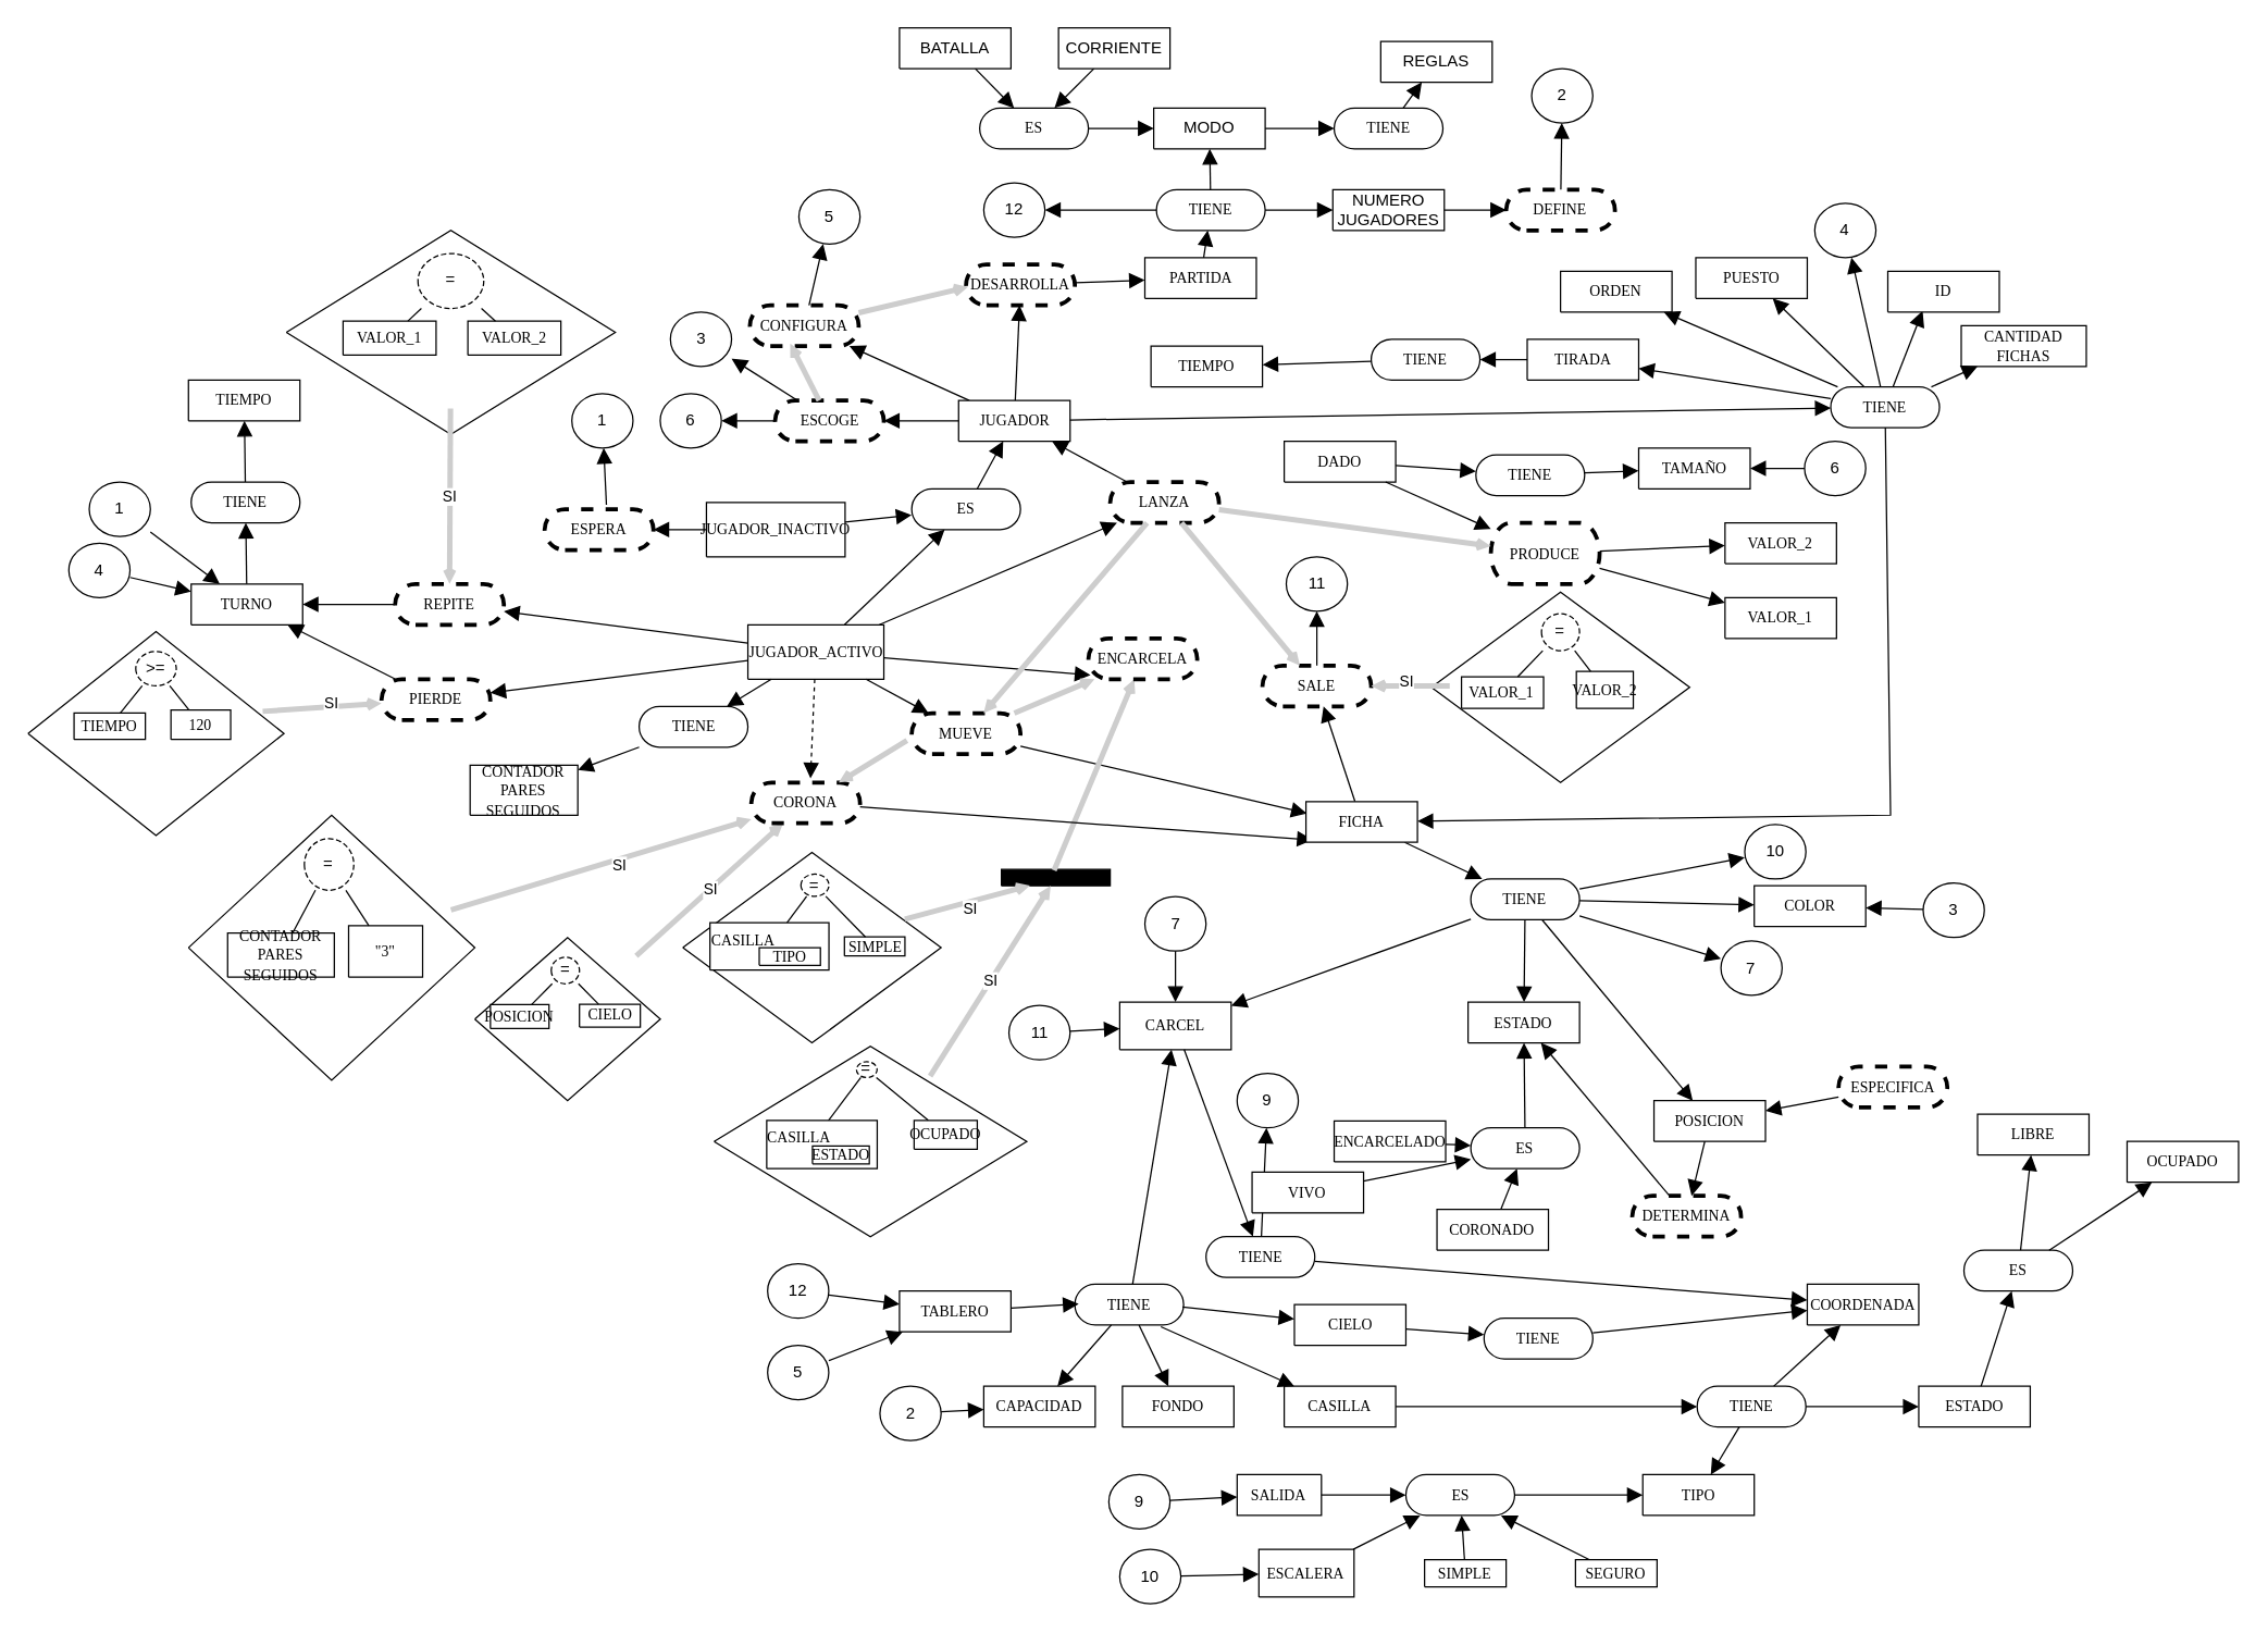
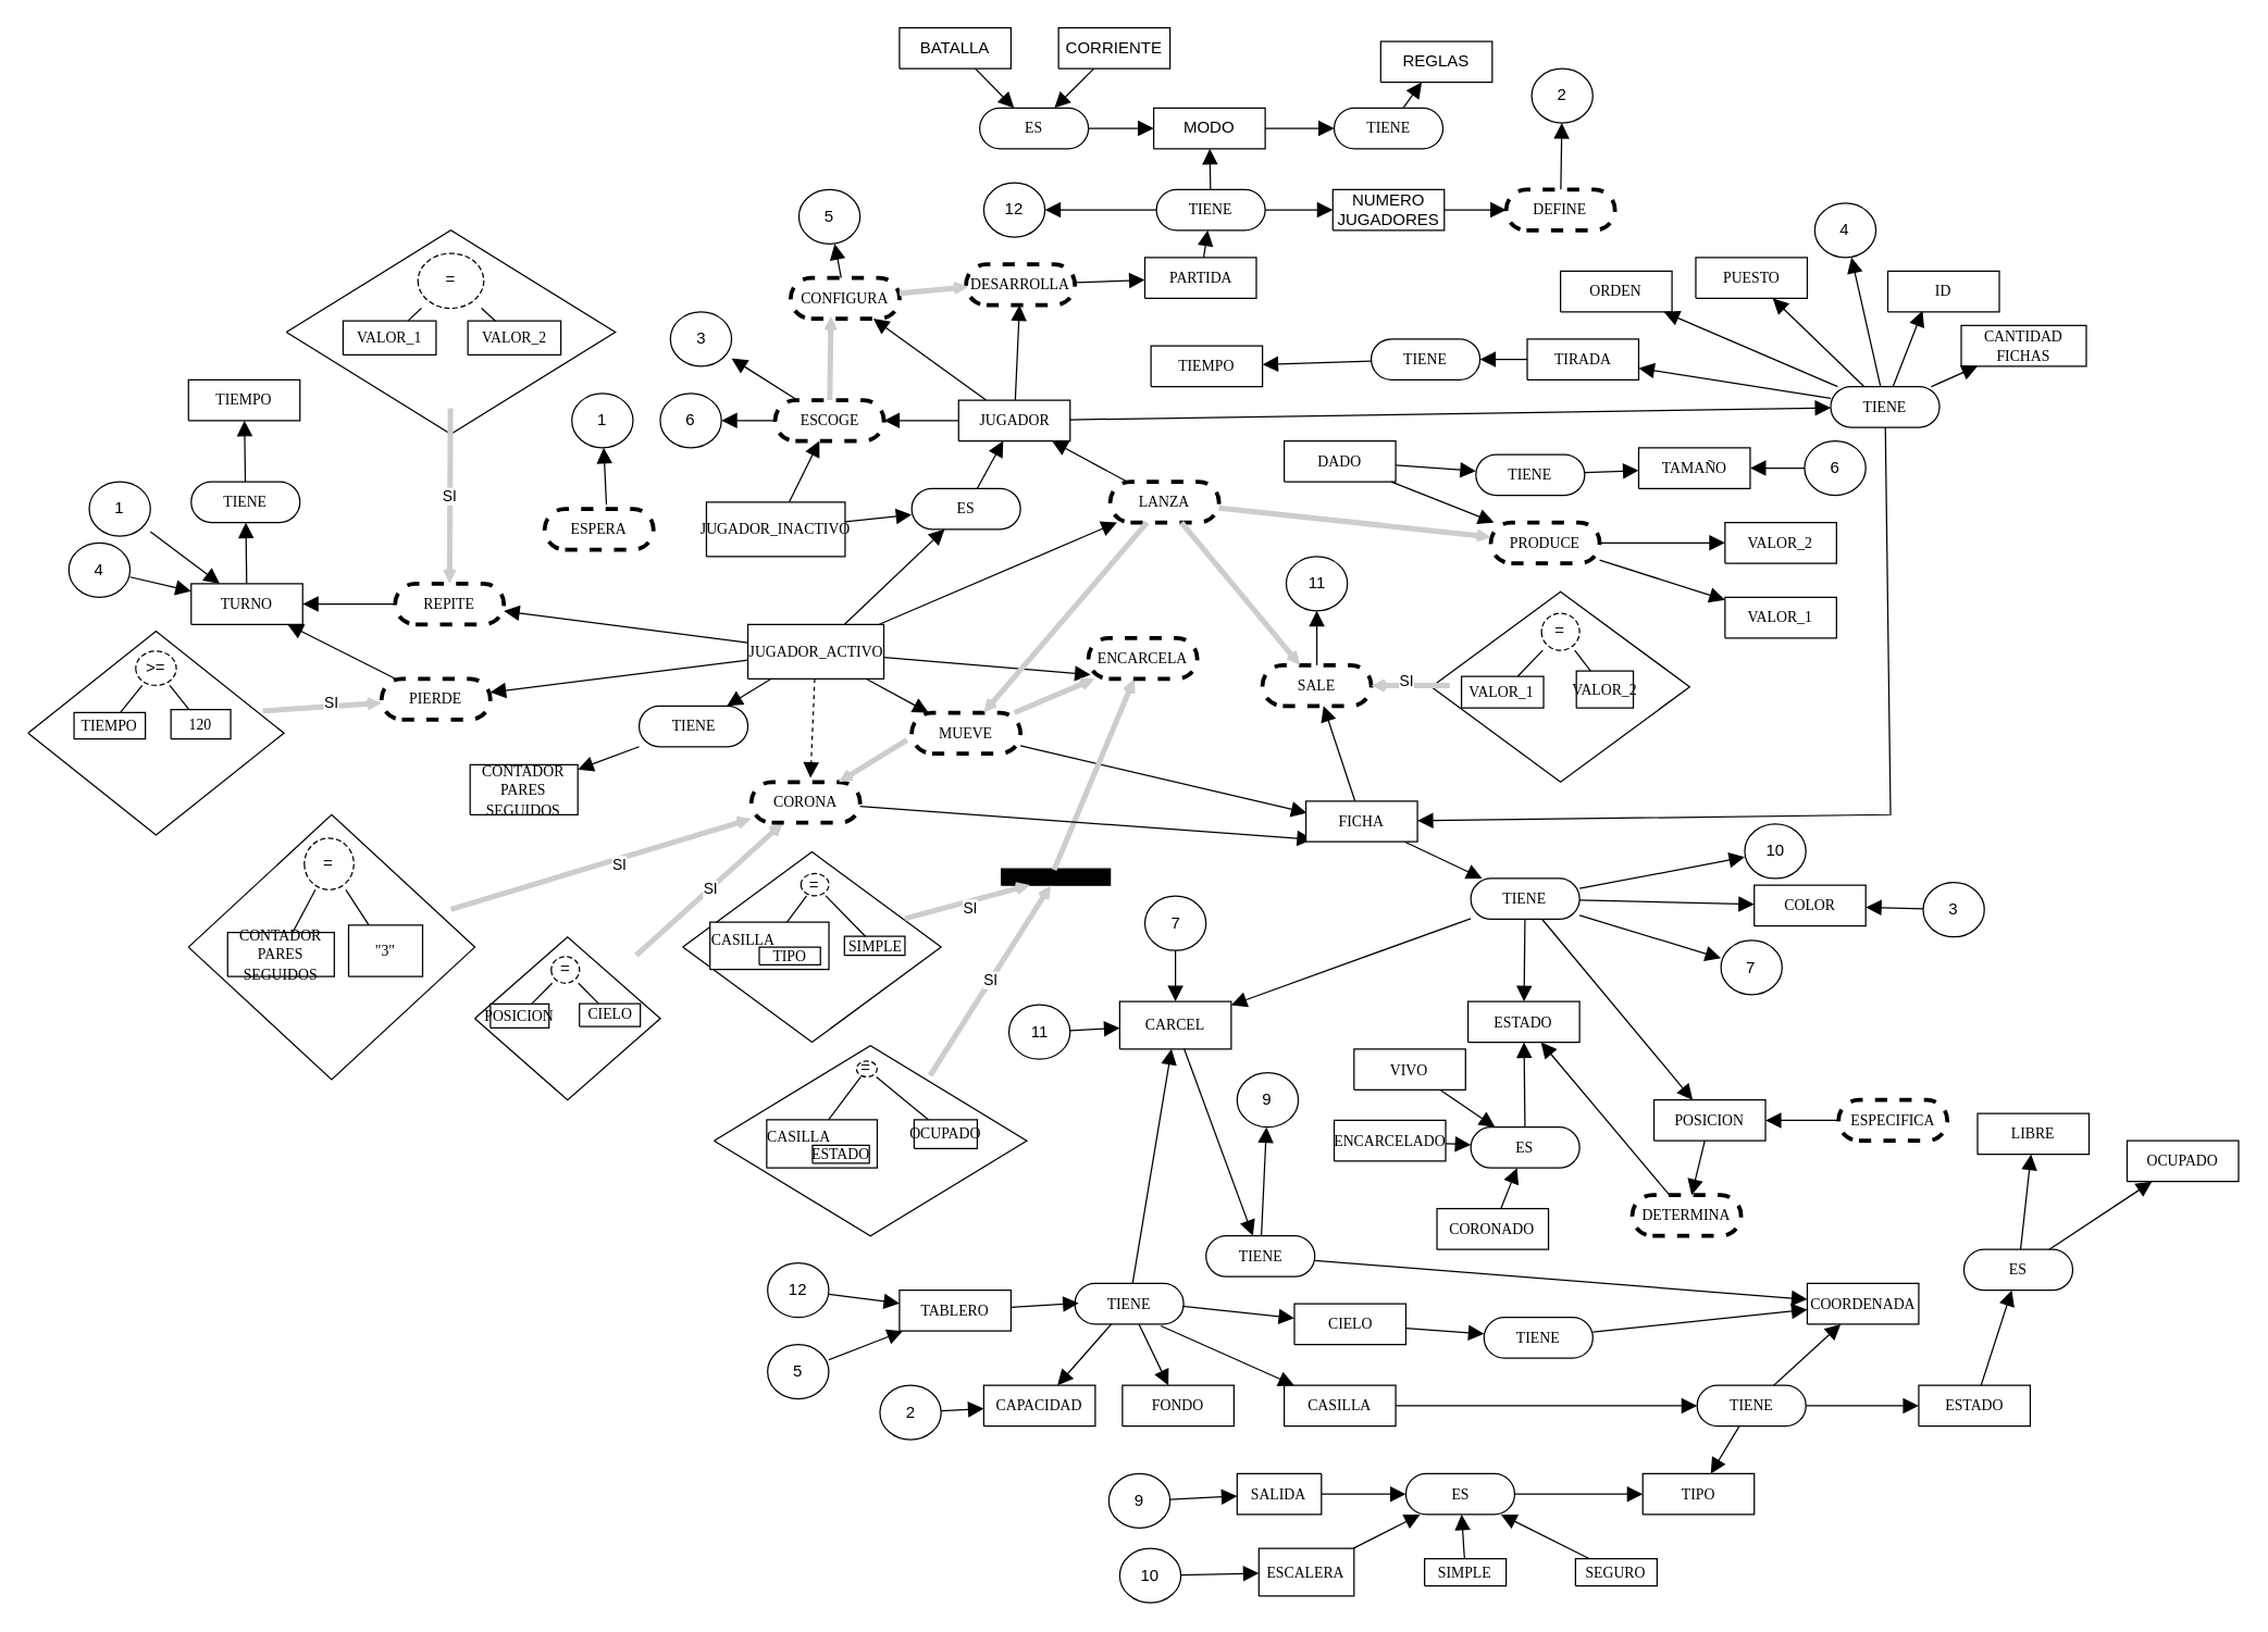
- <mxCell id="126" value="&lt;font style=&quot;font-size: 11px ; font-family: &amp;quot;calibri&amp;quot; ; color: #000000 ; direction: ltr ; letter-spacing: 0px ; line-height: 120% ; opacity: 1&quot;&gt;CONFIGURA&lt;br&gt;&lt;/font&gt;" style="verticalAlign=middle;align=center;vsdxID=1;fillColor=#FFFFFF;gradientColor=none;shape=stencil(tVLREoIgEPwaHnEQxsl3s/9gEpSJwDko7e+DsEkze2l627vdu5uFRaxyHe8FosR5sCcxqMZ3iO0Rpcp0ApQPCLEasUpaEC3Yi2lS3fOojOhsr3HDmObyMtsVcYqS29Qh5FEfklwrM5OXeUa/yjkcAwfr7TDpiyTfXvjkMR+Vw2A998qaBac5tAKHU1hq3i4oNwjRr9ofvayt/+Rk+yX/4iWA159KpXWKxJx/z0Bopfyw+g4=);dashed=1;strokeColor=#000000;strokeWidth=3;spacingTop=-1;spacingBottom=-1;spacingLeft=-1;spacingRight=-1;labelBackgroundColor=none;rounded=0;html=1;whiteSpace=wrap;" parent="1" vertex="1"><mxGeometry x="551" y="224" width="80" height="30" as="geometry" /></mxCell>
+ <mxCell id="126" value="&lt;font style=&quot;font-size: 11px ; font-family: &amp;quot;calibri&amp;quot; ; color: #000000 ; direction: ltr ; letter-spacing: 0px ; line-height: 120% ; opacity: 1&quot;&gt;CONFIGURA&lt;br&gt;&lt;/font&gt;" style="verticalAlign=middle;align=center;vsdxID=1;fillColor=#FFFFFF;gradientColor=none;shape=stencil(tVLREoIgEPwaHnEQxsl3s/9gEpSJwDko7e+DsEkze2l627vdu5uFRaxyHe8FosR5sCcxqMZ3iO0Rpcp0ApQPCLEasUpaEC3Yi2lS3fOojOhsr3HDmObyMtsVcYqS29Qh5FEfklwrM5OXeUa/yjkcAwfr7TDpiyTfXvjkMR+Vw2A998qaBac5tAKHU1hq3i4oNwjRr9ofvayt/+Rk+yX/4iWA159KpXWKxJx/z0Bopfyw+g4=);dashed=1;strokeColor=#000000;strokeWidth=3;spacingTop=-1;spacingBottom=-1;spacingLeft=-1;spacingRight=-1;labelBackgroundColor=none;rounded=0;html=1;whiteSpace=wrap;" parent="1" vertex="1"><mxGeometry x="581" y="204" width="80" height="30" as="geometry" /></mxCell>
- <mxCell id="182" style="vsdxID=57;edgeStyle=none;startArrow=none;endArrow=block;startSize=5;endSize=9;strokeColor=#000000;spacingTop=0;spacingBottom=0;spacingLeft=0;spacingRight=0;verticalAlign=middle;html=1;labelBackgroundColor=#ffffff;rounded=0;" parent="1" source="162" target="181" edge="1"><mxGeometry relative="1" as="geometry"><mxPoint as="offset" /><mxPoint x="889" y="269" as="sourcePoint" /><mxPoint x="889" y="269" as="targetPoint" /></mxGeometry></mxCell>
+ <mxCell id="182" style="vsdxID=57;edgeStyle=none;startArrow=none;endArrow=block;startSize=5;endSize=9;strokeColor=#000000;spacingTop=0;spacingBottom=0;spacingLeft=0;spacingRight=0;verticalAlign=middle;html=1;labelBackgroundColor=#ffffff;rounded=0;" parent="1" source="162" target="174" edge="1"><mxGeometry relative="1" as="geometry"><mxPoint as="offset" /><mxPoint x="889" y="269" as="sourcePoint" /><mxPoint x="889" y="269" as="targetPoint" /></mxGeometry></mxCell>
- <mxCell id="145" value="&lt;font style=&quot;font-size: 11px ; font-family: &amp;quot;calibri&amp;quot; ; color: #000000 ; direction: ltr ; letter-spacing: 0px ; line-height: 120% ; opacity: 1&quot;&gt;PRODUCE&lt;br&gt;&lt;/font&gt;" style="verticalAlign=middle;align=center;vsdxID=1;fillColor=#FFFFFF;gradientColor=none;shape=stencil(tVLREoIgEPwaHnEQxsl3s/9gEpSJwDko7e+DsEkze2l627vdu5uFRaxyHe8FosR5sCcxqMZ3iO0Rpcp0ApQPCLEasUpaEC3Yi2lS3fOojOhsr3HDmObyMtsVcYqS29Qh5FEfklwrM5OXeUa/yjkcAwfr7TDpiyTfXvjkMR+Vw2A998qaBac5tAKHU1hq3i4oNwjRr9ofvayt/+Rk+yX/4iWA159KpXWKxJx/z0Bopfyw+g4=);dashed=1;strokeColor=#000000;strokeWidth=3;spacingTop=-1;spacingBottom=-1;spacingLeft=-1;spacingRight=-1;labelBackgroundColor=none;rounded=0;html=1;whiteSpace=wrap;" parent="1" vertex="1"><mxGeometry x="1096" y="384" width="80" height="45" as="geometry" /></mxCell>
+ <mxCell id="145" value="&lt;font style=&quot;font-size: 11px ; font-family: &amp;quot;calibri&amp;quot; ; color: #000000 ; direction: ltr ; letter-spacing: 0px ; line-height: 120% ; opacity: 1&quot;&gt;PRODUCE&lt;br&gt;&lt;/font&gt;" style="verticalAlign=middle;align=center;vsdxID=1;fillColor=#FFFFFF;gradientColor=none;shape=stencil(tVLREoIgEPwaHnEQxsl3s/9gEpSJwDko7e+DsEkze2l627vdu5uFRaxyHe8FosR5sCcxqMZ3iO0Rpcp0ApQPCLEasUpaEC3Yi2lS3fOojOhsr3HDmObyMtsVcYqS29Qh5FEfklwrM5OXeUa/yjkcAwfr7TDpiyTfXvjkMR+Vw2A998qaBac5tAKHU1hq3i4oNwjRr9ofvayt/+Rk+yX/4iWA159KpXWKxJx/z0Bopfyw+g4=);dashed=1;strokeColor=#000000;strokeWidth=3;spacingTop=-1;spacingBottom=-1;spacingLeft=-1;spacingRight=-1;labelBackgroundColor=none;rounded=0;html=1;whiteSpace=wrap;" parent="1" vertex="1"><mxGeometry x="1096" y="384" width="80" height="30" as="geometry" /></mxCell>
- <mxCell id="154" value="&lt;font style=&quot;font-size: 11px ; font-family: &amp;quot;calibri&amp;quot; ; color: #000000 ; direction: ltr ; letter-spacing: 0px ; line-height: 120% ; opacity: 1&quot;&gt;ESPECIFICA&lt;br&gt;&lt;/font&gt;" style="verticalAlign=middle;align=center;vsdxID=1;fillColor=#FFFFFF;gradientColor=none;shape=stencil(tVLREoIgEPwaHnEQxsl3s/9gEpSJwDko7e+DsEkze2l627vdu5uFRaxyHe8FosR5sCcxqMZ3iO0Rpcp0ApQPCLEasUpaEC3Yi2lS3fOojOhsr3HDmObyMtsVcYqS29Qh5FEfklwrM5OXeUa/yjkcAwfr7TDpiyTfXvjkMR+Vw2A998qaBac5tAKHU1hq3i4oNwjRr9ofvayt/+Rk+yX/4iWA159KpXWKxJx/z0Bopfyw+g4=);dashed=1;strokeColor=#000000;strokeWidth=3;spacingTop=-1;spacingBottom=-1;spacingLeft=-1;spacingRight=-1;labelBackgroundColor=none;rounded=0;html=1;whiteSpace=wrap;" parent="1" vertex="1"><mxGeometry x="1351.75" y="784" width="80" height="30" as="geometry" /></mxCell>
+ <mxCell id="154" value="&lt;font style=&quot;font-size: 11px ; font-family: &amp;quot;calibri&amp;quot; ; color: #000000 ; direction: ltr ; letter-spacing: 0px ; line-height: 120% ; opacity: 1&quot;&gt;ESPECIFICA&lt;br&gt;&lt;/font&gt;" style="verticalAlign=middle;align=center;vsdxID=1;fillColor=#FFFFFF;gradientColor=none;shape=stencil(tVLREoIgEPwaHnEQxsl3s/9gEpSJwDko7e+DsEkze2l627vdu5uFRaxyHe8FosR5sCcxqMZ3iO0Rpcp0ApQPCLEasUpaEC3Yi2lS3fOojOhsr3HDmObyMtsVcYqS29Qh5FEfklwrM5OXeUa/yjkcAwfr7TDpiyTfXvjkMR+Vw2A998qaBac5tAKHU1hq3i4oNwjRr9ofvayt/+Rk+yX/4iWA159KpXWKxJx/z0Bopfyw+g4=);dashed=1;strokeColor=#000000;strokeWidth=3;spacingTop=-1;spacingBottom=-1;spacingLeft=-1;spacingRight=-1;labelBackgroundColor=none;rounded=0;html=1;whiteSpace=wrap;" parent="1" vertex="1"><mxGeometry x="1351.75" y="809" width="80" height="30" as="geometry" /></mxCell>
- <mxCell id="216" value="&lt;font style=&quot;font-size:11px;font-family:Calibri;color:#000000;direction:ltr;letter-spacing:0px;line-height:120%;opacity:1&quot;&gt;VIVO&lt;br&gt;&lt;/font&gt;" style="verticalAlign=middle;align=center;vsdxID=7;fillColor=#FFFFFF;gradientColor=none;shape=stencil(nZBLDoAgDERP0z3SIyjew0SURgSD+Lu9kMZoXLhwN9O+tukAlrNpJg1SzDH4QW/URgNYgZTkjA4UkwJUgGXng+6DX1zLfmoymdXo17xh5zmRJ6Q42BWCfc2oJfdAr+Yv+AP9Cb7OJ3H/2JG1HNGz/84klThPVCc=);strokeColor=#000000;spacingTop=-1;spacingBottom=-1;spacingLeft=-1;spacingRight=-1;labelBackgroundColor=none;rounded=0;html=1;whiteSpace=wrap;" parent="1" vertex="1"><mxGeometry x="920.37" y="861.5" width="82" height="30" as="geometry" /></mxCell>
+ <mxCell id="216" value="&lt;font style=&quot;font-size:11px;font-family:Calibri;color:#000000;direction:ltr;letter-spacing:0px;line-height:120%;opacity:1&quot;&gt;VIVO&lt;br&gt;&lt;/font&gt;" style="verticalAlign=middle;align=center;vsdxID=7;fillColor=#FFFFFF;gradientColor=none;shape=stencil(nZBLDoAgDERP0z3SIyjew0SURgSD+Lu9kMZoXLhwN9O+tukAlrNpJg1SzDH4QW/URgNYgZTkjA4UkwJUgGXng+6DX1zLfmoymdXo17xh5zmRJ6Q42BWCfc2oJfdAr+Yv+AP9Cb7OJ3H/2JG1HNGz/84klThPVCc=);strokeColor=#000000;spacingTop=-1;spacingBottom=-1;spacingLeft=-1;spacingRight=-1;labelBackgroundColor=none;rounded=0;html=1;whiteSpace=wrap;" parent="1" vertex="1"><mxGeometry x="995.37" y="771.5" width="82" height="30" as="geometry" /></mxCell>
